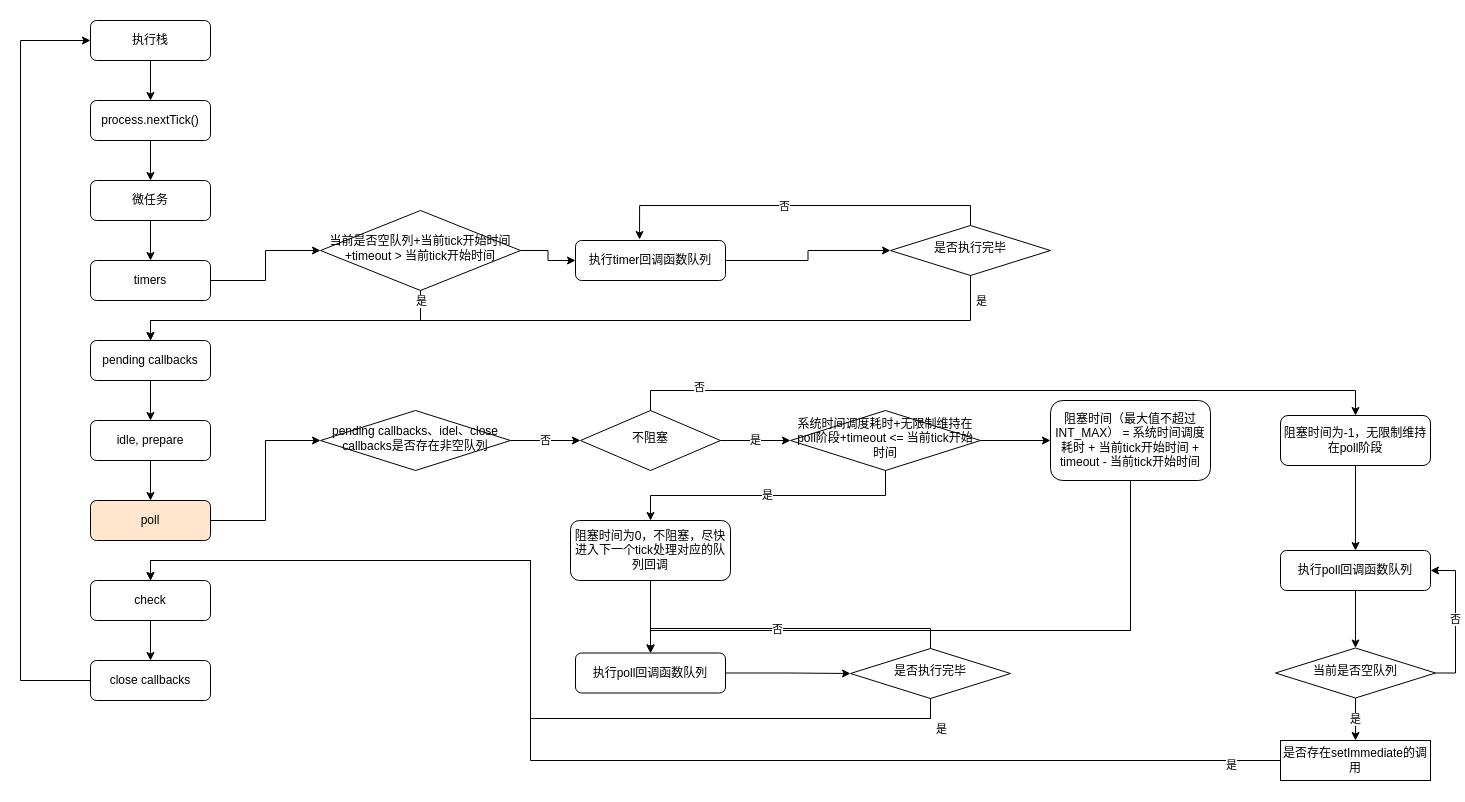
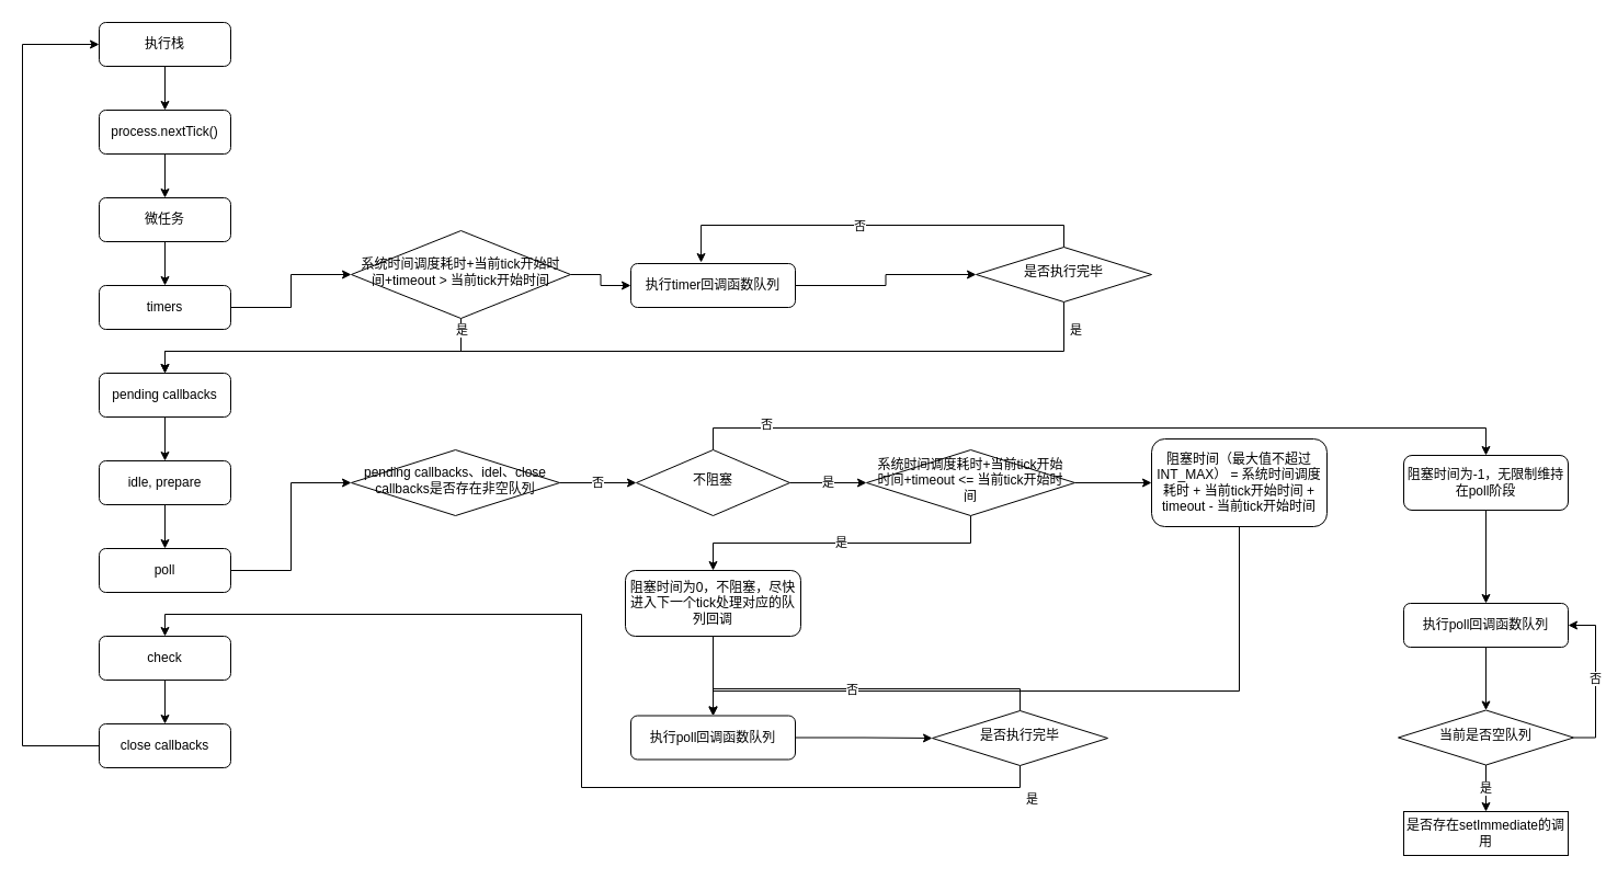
- <mxCell id="31" value="当前是否空队列+当前tick开始时间+timeout &amp;gt; 当前tick开始时间" style="rhombus;whiteSpace=wrap;html=1;shadow=0;fontFamily=Helvetica;fontSize=12;align=center;strokeWidth=1;spacing=6;spacingTop=-4;fillColor=default;strokeColor=default;fontColor=default;" parent="1" vertex="1"><mxGeometry x="320" y="210" width="200" height="80" as="geometry" /></mxCell>
+ <mxCell id="31" value="系统时间调度耗时+当前tick开始时间+timeout &amp;gt; 当前tick开始时间" style="rhombus;whiteSpace=wrap;html=1;shadow=0;fontFamily=Helvetica;fontSize=12;align=center;strokeWidth=1;spacing=6;spacingTop=-4;fillColor=default;strokeColor=default;fontColor=default;" parent="1" vertex="1"><mxGeometry x="320" y="210" width="200" height="80" as="geometry" /></mxCell>
- <mxCell id="40" value="&lt;span&gt;系统时间调度耗时+无限制维持在poll阶段+timeout &amp;lt;= 当前tick开始时间&lt;/span&gt;" style="rhombus;whiteSpace=wrap;html=1;shadow=0;fontFamily=Helvetica;fontSize=12;align=center;strokeWidth=1;spacing=6;spacingTop=-4;fillColor=default;strokeColor=default;fontColor=default;" vertex="1" parent="1"><mxGeometry x="790" y="410" width="190" height="60" as="geometry" /></mxCell>
+ <mxCell id="40" value="&lt;span&gt;系统时间调度耗时+当前tick开始时间+timeout &amp;lt;= 当前tick开始时间&lt;/span&gt;" style="rhombus;whiteSpace=wrap;html=1;shadow=0;fontFamily=Helvetica;fontSize=12;align=center;strokeWidth=1;spacing=6;spacingTop=-4;fillColor=default;strokeColor=default;fontColor=default;" vertex="1" parent="1"><mxGeometry x="790" y="410" width="190" height="60" as="geometry" /></mxCell>
- <mxCell id="18" value="poll" style="rounded=1;whiteSpace=wrap;html=1;fontSize=12;glass=0;strokeWidth=1;shadow=0;fillColor=#ffe6cc;" parent="1" vertex="1"><mxGeometry x="90" y="500" width="120" height="40" as="geometry" /></mxCell>
+ <mxCell id="18" value="poll" style="rounded=1;whiteSpace=wrap;html=1;fontSize=12;glass=0;strokeWidth=1;shadow=0;" parent="1" vertex="1"><mxGeometry x="90" y="500" width="120" height="40" as="geometry" /></mxCell>
- <mxCell id="58" style="edgeStyle=orthogonalEdgeStyle;rounded=0;orthogonalLoop=1;jettySize=auto;html=1;exitX=0;exitY=0.5;exitDx=0;exitDy=0;entryX=0.5;entryY=0;entryDx=0;entryDy=0;labelBackgroundColor=default;fontColor=default;strokeColor=default;" edge="1" parent="1" source="60" target="20"><mxGeometry relative="1" as="geometry"><Array as="points"><mxPoint x="530" y="760" /><mxPoint x="530" y="560" /><mxPoint x="150" y="560" /></Array></mxGeometry></mxCell>
- <mxCell id="59" value="是" style="edgeLabel;html=1;align=center;verticalAlign=middle;resizable=0;points=[];fontColor=default;" vertex="1" connectable="0" parent="58"><mxGeometry x="-0.926" y="4" relative="1" as="geometry"><mxPoint as="offset" /></mxGeometry></mxCell>
